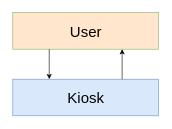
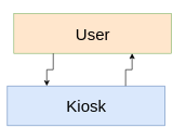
- <mxCell id="4" value="Kiosk" style="rounded=0;whiteSpace=wrap;html=1;fontSize=25;fillColor=#dae8fc;strokeColor=#6c8ebf;" parent="1" vertex="1"><mxGeometry x="20.5" y="131.5" width="243" height="61" as="geometry" /></mxCell>
+ <mxCell id="4" value="Kiosk" style="rounded=0;whiteSpace=wrap;html=1;fontSize=25;fillColor=#dae8fc;strokeColor=#6c8ebf;" parent="1" vertex="1"><mxGeometry x="10.5" y="131.5" width="243" height="61" as="geometry" /></mxCell>
